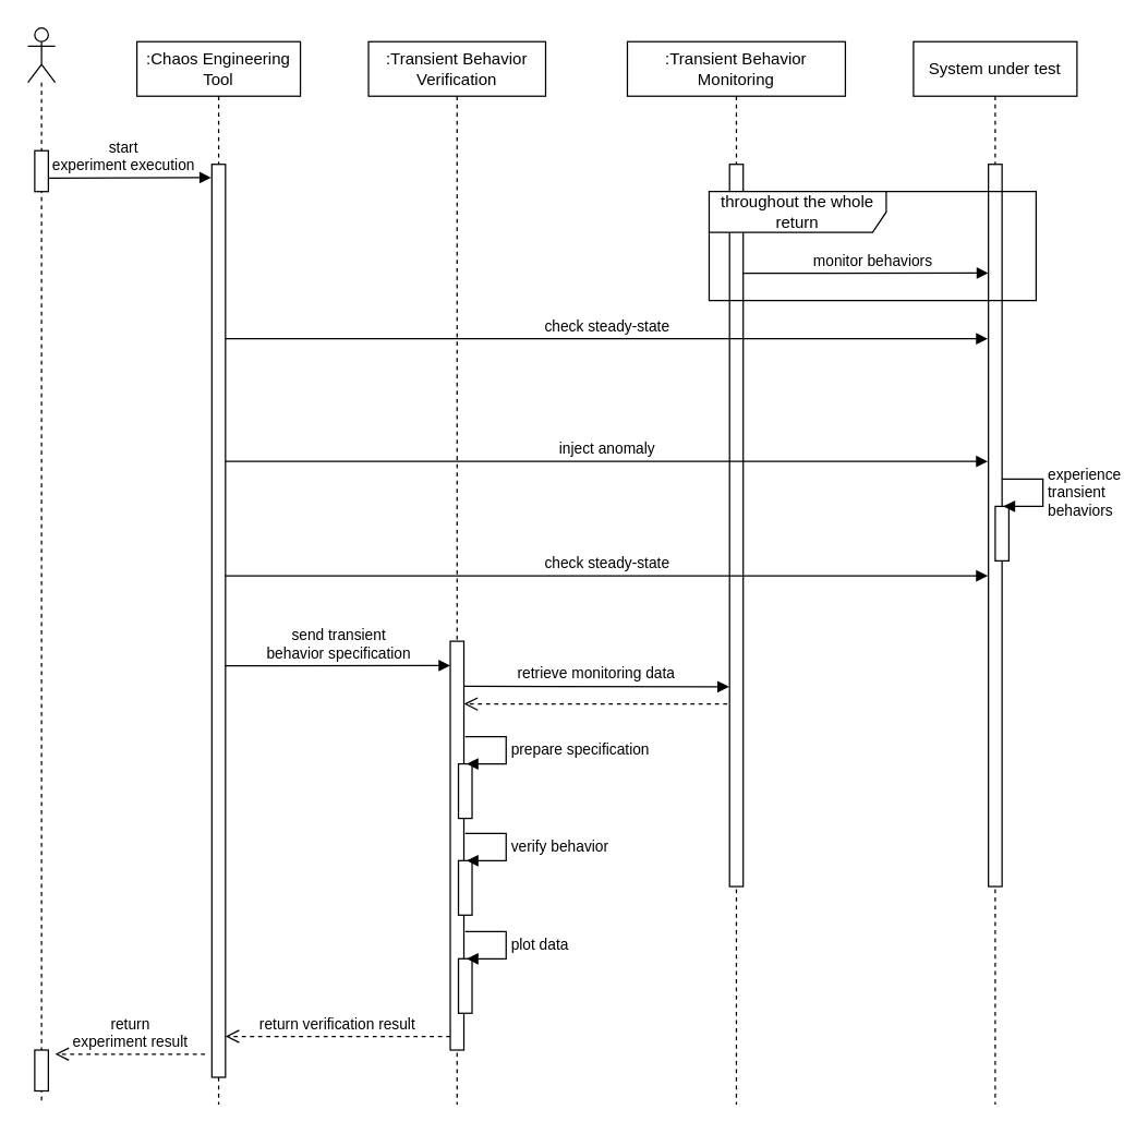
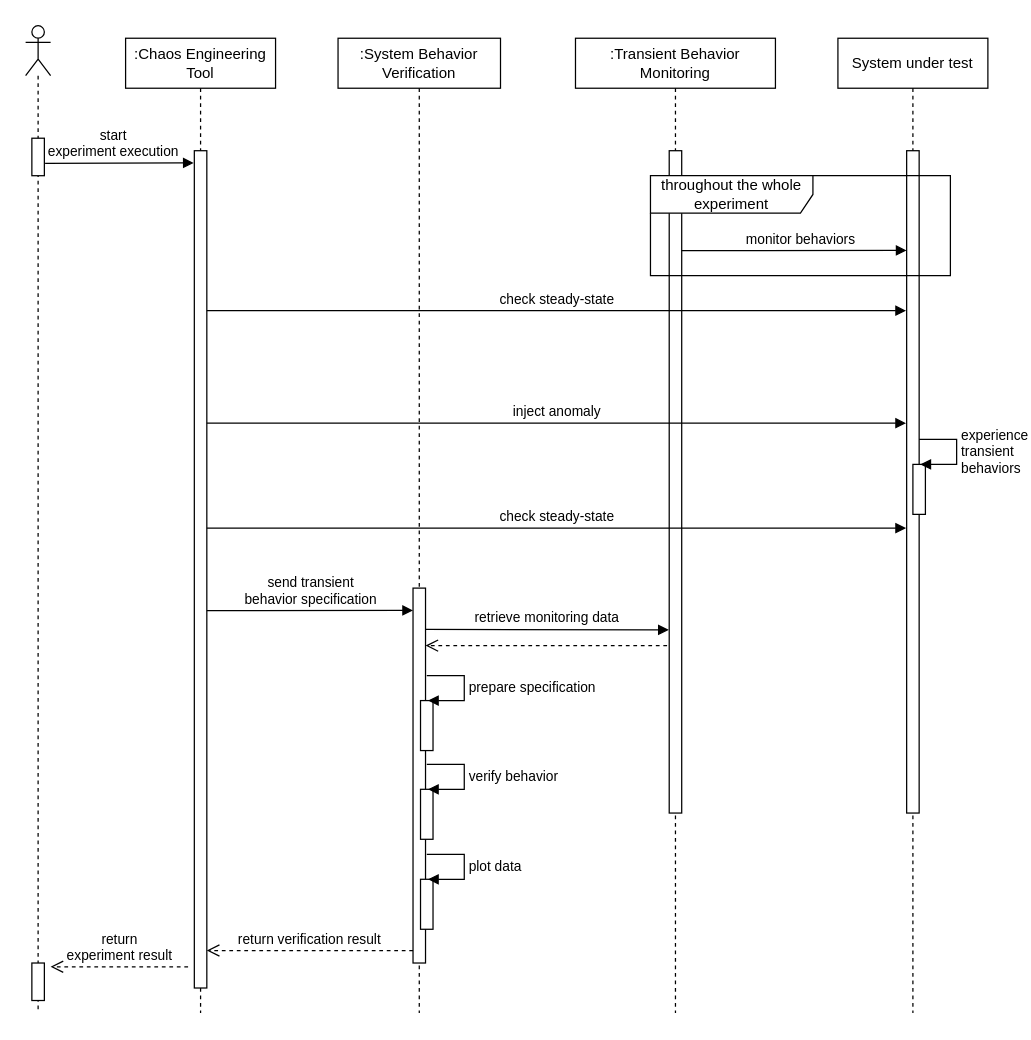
- <mxCell id="10" value=":Transient Behavior Verification" style="shape=umlLifeline;perimeter=lifelinePerimeter;whiteSpace=wrap;html=1;container=1;collapsible=0;recursiveResize=0;outlineConnect=0;" parent="1" vertex="1"><mxGeometry x="270" y="30" width="130" height="780" as="geometry" /></mxCell>
+ <mxCell id="10" value=":System Behavior Verification" style="shape=umlLifeline;perimeter=lifelinePerimeter;whiteSpace=wrap;html=1;container=1;collapsible=0;recursiveResize=0;outlineConnect=0;" parent="1" vertex="1"><mxGeometry x="270" y="30" width="130" height="780" as="geometry" /></mxCell>
- <mxCell id="25" value="throughout the whole return" style="shape=umlFrame;whiteSpace=wrap;html=1;fillColor=default;width=130;height=30;" parent="1" vertex="1"><mxGeometry x="520" y="140" width="240" height="80" as="geometry" /></mxCell>
+ <mxCell id="25" value="throughout the whole experiment" style="shape=umlFrame;whiteSpace=wrap;html=1;fillColor=default;width=130;height=30;" parent="1" vertex="1"><mxGeometry x="520" y="140" width="240" height="80" as="geometry" /></mxCell>
